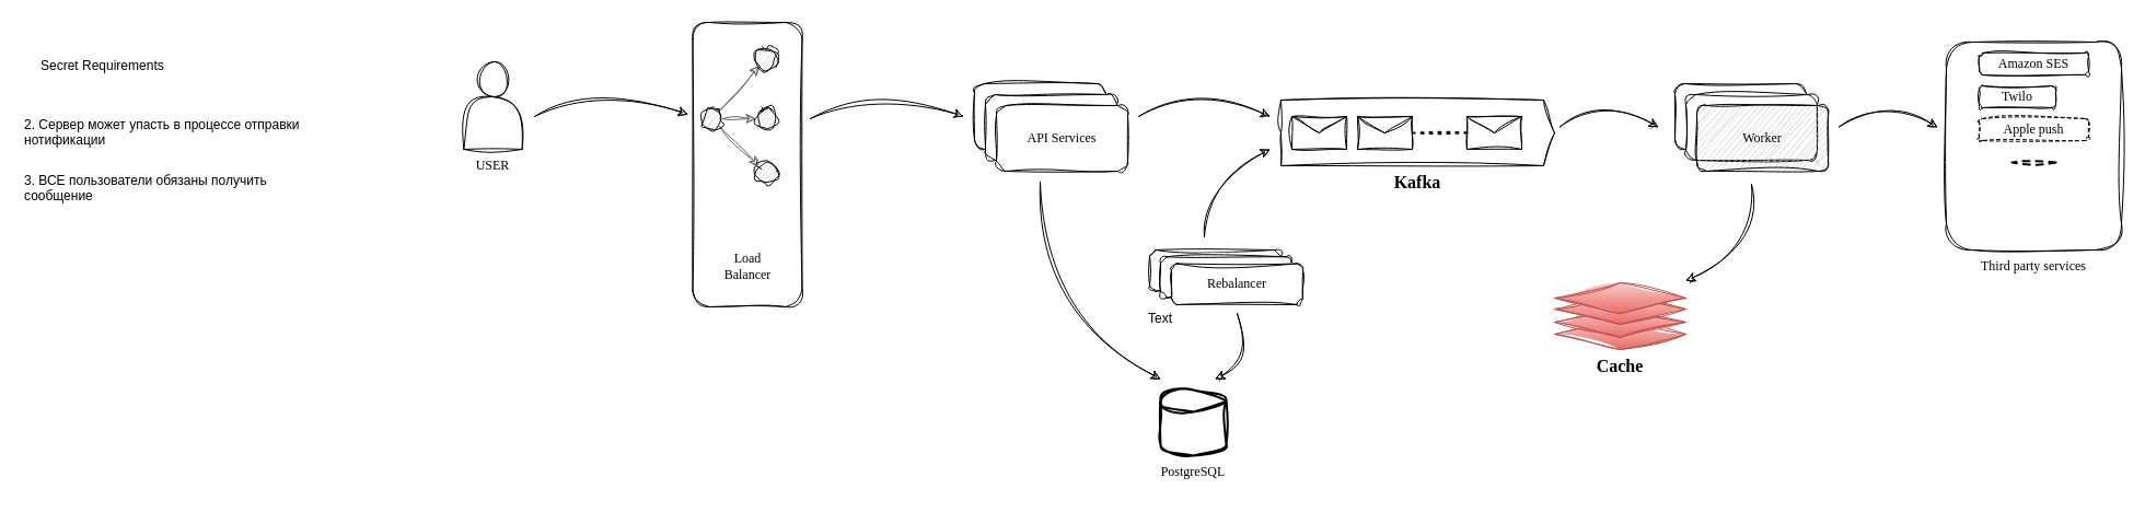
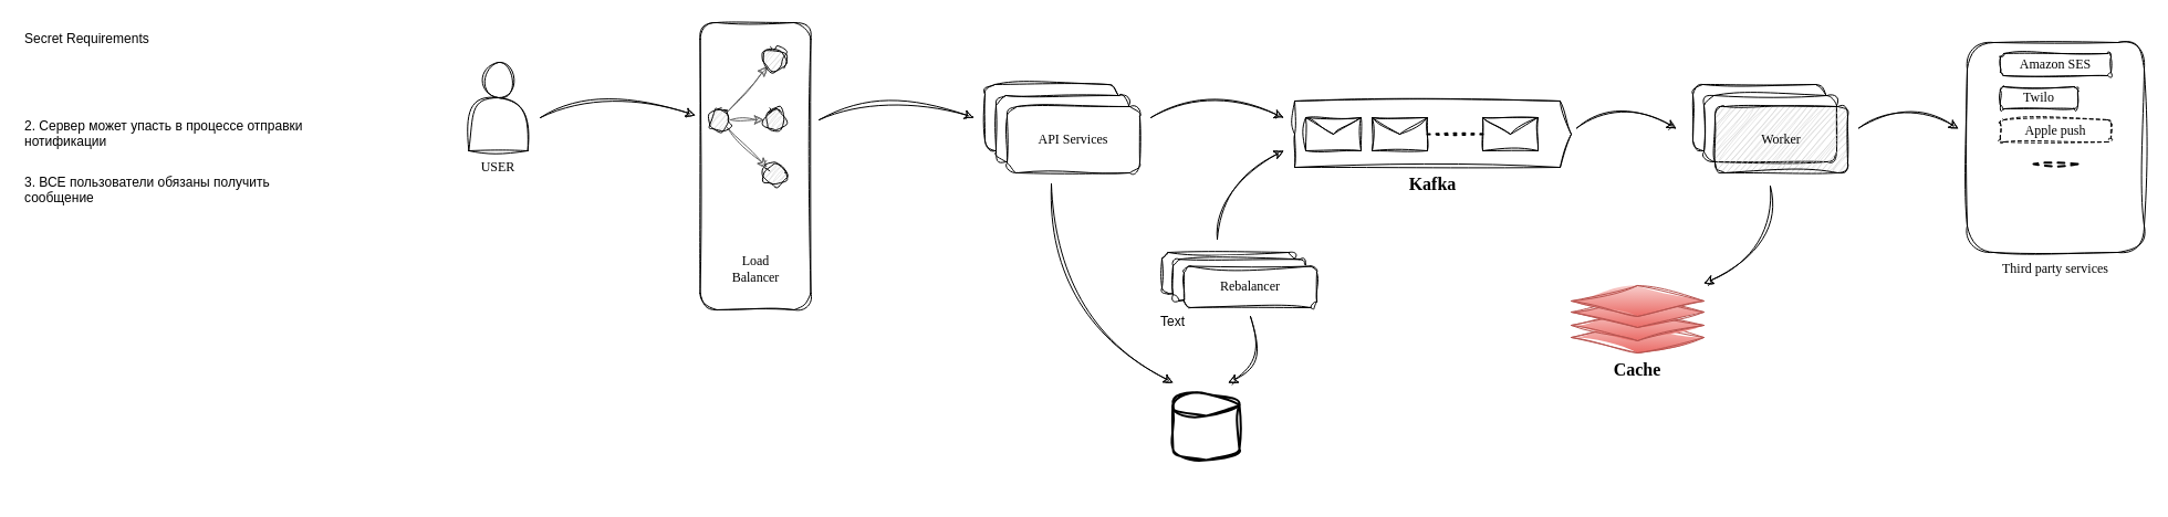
- <mxCell id="7" value="Secret Requirements" style="text;html=1;align=left;verticalAlign=middle;whiteSpace=wrap;rounded=1;sketch=1;curveFitting=1;jiggle=2;" parent="1" vertex="1"><mxGeometry x="35" y="45" width="140" height="30" as="geometry" /></mxCell>
+ <mxCell id="7" value="Secret Requirements" style="text;html=1;align=left;verticalAlign=middle;whiteSpace=wrap;rounded=1;sketch=1;curveFitting=1;jiggle=2;" parent="1" vertex="1"><mxGeometry x="20" y="20" width="140" height="30" as="geometry" /></mxCell>
- <mxCell id="38" value="PostgreSQL" style="text;html=1;align=center;verticalAlign=middle;whiteSpace=wrap;rounded=1;fontFamily=Comic Sans MS;sketch=1;curveFitting=1;jiggle=2;" parent="36" vertex="1"><mxGeometry y="60" width="60" height="30" as="geometry" /></mxCell>
